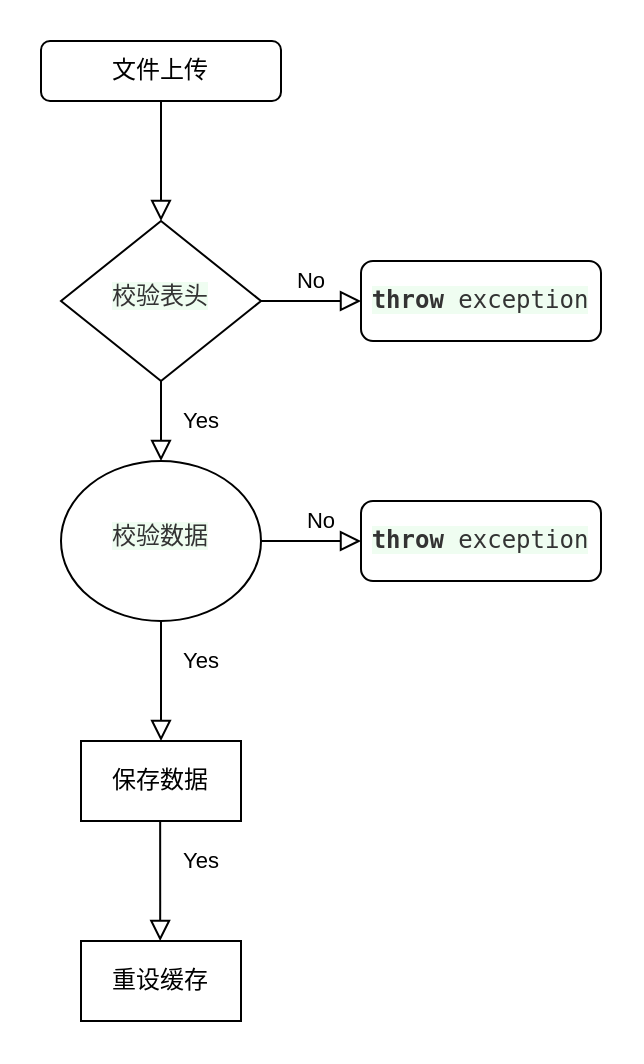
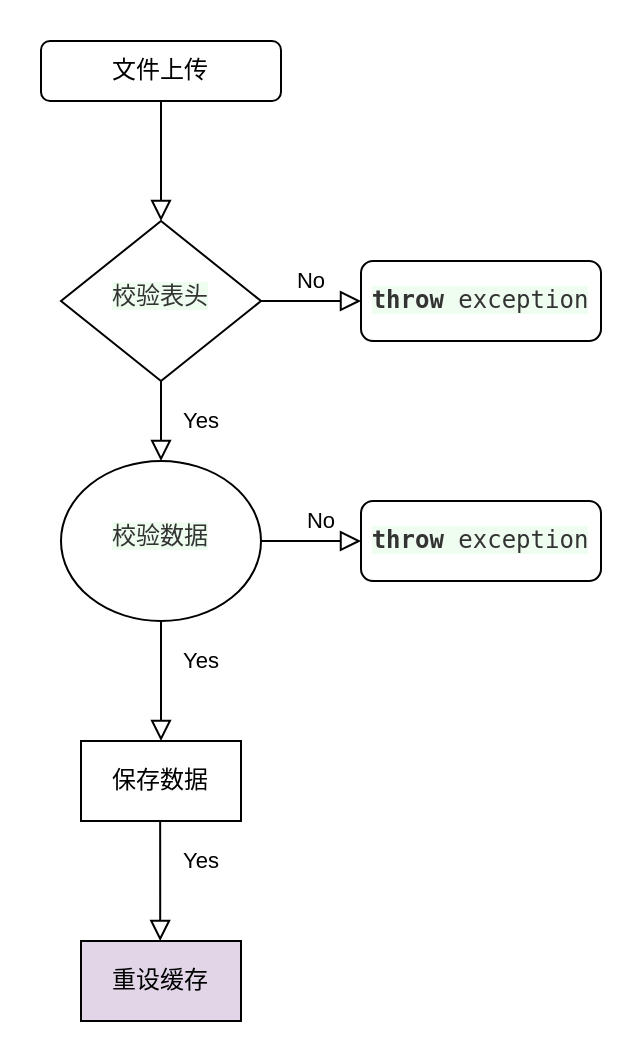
- <mxCell id="14" value="重设缓存" style="rounded=0;whiteSpace=wrap;html=1;" vertex="1" parent="1"><mxGeometry x="40" y="470" width="80" height="40" as="geometry" /></mxCell>
+ <mxCell id="14" value="重设缓存" style="rounded=0;whiteSpace=wrap;html=1;fillColor=#e1d5e7;" vertex="1" parent="1"><mxGeometry x="40" y="470" width="80" height="40" as="geometry" /></mxCell>
